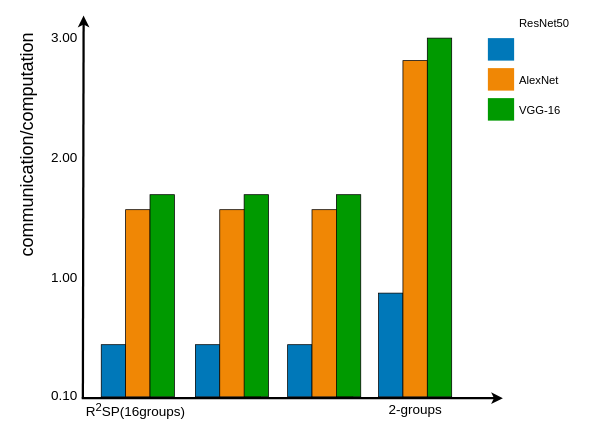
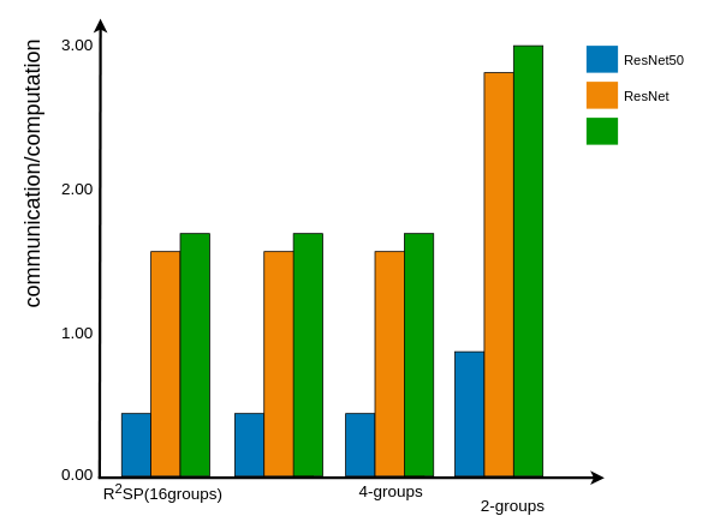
- <mxCell id="10" value="ResNet50" style="text;spacingTop=-5;html=1;points=[];fontSize=15;" vertex="1" parent="1"><mxGeometry x="690" y="20" width="80" height="20" as="geometry" /></mxCell>
+ <mxCell id="10" value="ResNet50" style="text;spacingTop=-5;html=1;points=[];fontSize=15;" vertex="1" parent="1"><mxGeometry x="690" y="55" width="80" height="20" as="geometry" /></mxCell>
- <mxCell id="9" value="AlexNet" style="text;spacingTop=-5;html=1;points=[];fontSize=15;" vertex="1" parent="1"><mxGeometry x="690" y="95" width="80" height="20" as="geometry" /></mxCell>
+ <mxCell id="9" value="ResNet" style="text;spacingTop=-5;html=1;points=[];fontSize=15;" vertex="1" parent="1"><mxGeometry x="690" y="95" width="80" height="20" as="geometry" /></mxCell>
- <mxCell id="11" value="VGG-16&lt;br&gt;" style="text;spacingTop=-5;html=1;points=[];fontSize=15;" vertex="1" parent="1"><mxGeometry x="690" y="135" width="80" height="20" as="geometry" /></mxCell>
- <mxCell id="16" value="0.10" style="text;spacingTop=-5;align=center;verticalAlign=middle;fontStyle=0;html=1;fontSize=18;points=[];labelBackgroundColor=none;labelBorderColor=none;rounded=0;" vertex="1" parent="1"><mxGeometry x="70" y="509.5" width="30" height="40" as="geometry" /></mxCell>
+ <mxCell id="16" value="0.00" style="text;spacingTop=-5;align=center;verticalAlign=middle;fontStyle=0;html=1;fontSize=18;points=[];labelBackgroundColor=none;labelBorderColor=none;rounded=0;" vertex="1" parent="1"><mxGeometry x="70" y="509.5" width="30" height="40" as="geometry" /></mxCell>
+ <mxCell id="4" value="4-groups" style="text;spacingTop=-5;align=center;verticalAlign=middle;fontStyle=0;html=1;fontSize=18;points=[];strokeColor=none;" vertex="1" parent="1"><mxGeometry x="373" y="532.25" width="120" height="30" as="geometry" /></mxCell>
- <mxCell id="5" value="2-groups" style="text;spacingTop=-5;align=center;verticalAlign=middle;fontStyle=0;html=1;fontSize=18;points=[];strokeColor=none;" vertex="1" parent="1"><mxGeometry x="493" y="533.25" width="120" height="30" as="geometry" /></mxCell>
+ <mxCell id="5" value="2-groups" style="text;spacingTop=-5;align=center;verticalAlign=middle;fontStyle=0;html=1;fontSize=18;points=[];strokeColor=none;" vertex="1" parent="1"><mxGeometry x="508" y="548.25" width="120" height="30" as="geometry" /></mxCell>
